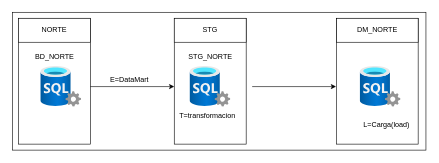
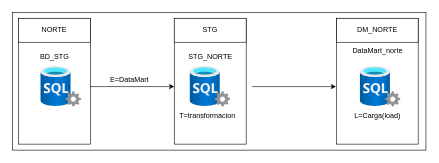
+ <mxCell id="18" value="DataMart_norte" style="text;html=1;align=center;verticalAlign=middle;resizable=0;points=[];autosize=1;strokeColor=none;fillColor=none;" vertex="1" parent="1"><mxGeometry x="574" y="70" width="110" height="30" as="geometry" /></mxCell>
- <mxCell id="9" value="BD_NORTE" style="text;html=1;align=center;verticalAlign=middle;resizable=0;points=[];autosize=1;strokeColor=none;fillColor=none;" vertex="1" parent="1"><mxGeometry x="45" y="80" width="90" height="30" as="geometry" /></mxCell>
+ <mxCell id="9" value="BD_STG" style="text;html=1;align=center;verticalAlign=middle;resizable=0;points=[];autosize=1;strokeColor=none;fillColor=none;" vertex="1" parent="1"><mxGeometry x="45" y="80" width="90" height="30" as="geometry" /></mxCell>
- <mxCell id="19" value="L=Carga(load)" style="text;html=1;align=center;verticalAlign=middle;resizable=0;points=[];autosize=1;strokeColor=none;fillColor=none;" vertex="1" parent="1"><mxGeometry x="594" y="193" width="100" height="30" as="geometry" /></mxCell>
+ <mxCell id="19" value="L=Carga(load)" style="text;html=1;align=center;verticalAlign=middle;resizable=0;points=[];autosize=1;strokeColor=none;fillColor=none;" vertex="1" parent="1"><mxGeometry x="579" y="178" width="100" height="30" as="geometry" /></mxCell>
